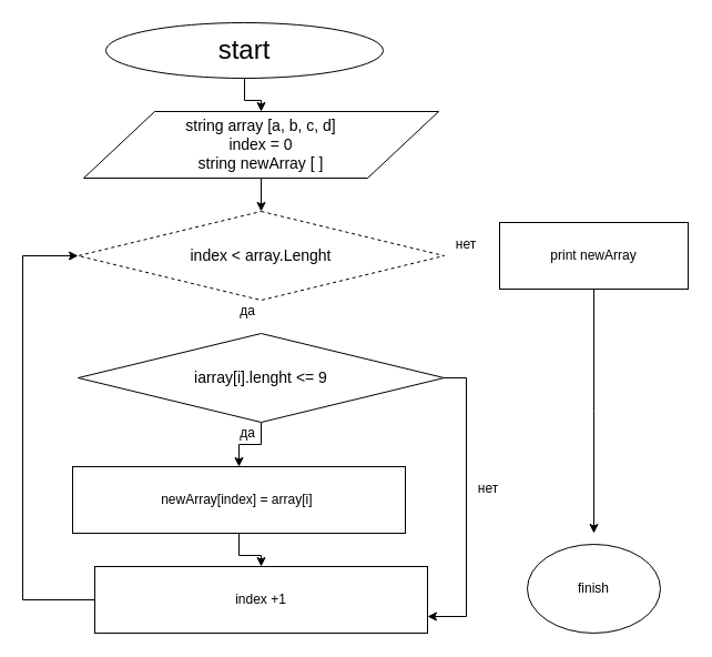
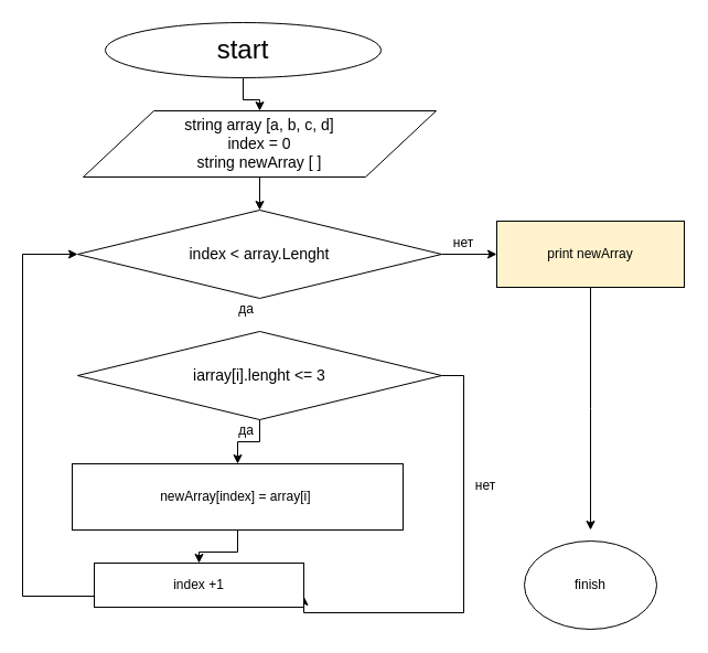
- <mxCell id="10" value="&lt;font style=&quot;font-size: 14px&quot;&gt;index &amp;lt; array.Lenght&lt;/font&gt;" style="rhombus;whiteSpace=wrap;html=1;dashed=1;" vertex="1" parent="1"><mxGeometry x="70" y="190" width="330" height="80" as="geometry" /></mxCell>
+ <mxCell id="10" value="&lt;font style=&quot;font-size: 14px&quot;&gt;index &amp;lt; array.Lenght&lt;/font&gt;" style="rhombus;whiteSpace=wrap;html=1;" vertex="1" parent="1"><mxGeometry x="70" y="190" width="330" height="80" as="geometry" /></mxCell>
+ <mxCell id="9" value="" style="edgeStyle=orthogonalEdgeStyle;rounded=0;orthogonalLoop=1;jettySize=auto;html=1;" edge="1" parent="1" source="10" target="16"><mxGeometry relative="1" as="geometry" /></mxCell>
- <mxCell id="16" value="print newArray" style="rounded=0;whiteSpace=wrap;html=1;" vertex="1" parent="1"><mxGeometry x="450" y="200" width="170" height="60" as="geometry" /></mxCell>
+ <mxCell id="16" value="print newArray" style="rounded=0;whiteSpace=wrap;html=1;fillColor=#fff2cc;" vertex="1" parent="1"><mxGeometry x="450" y="200" width="170" height="60" as="geometry" /></mxCell>
- <mxCell id="8" value="&lt;font style=&quot;font-size: 14px&quot;&gt;iarray[i].lenght &amp;lt;= 9&lt;/font&gt;" style="rhombus;whiteSpace=wrap;html=1;" vertex="1" parent="1"><mxGeometry x="70" y="300" width="330" height="80" as="geometry" /></mxCell>
+ <mxCell id="8" value="&lt;font style=&quot;font-size: 14px&quot;&gt;iarray[i].lenght &amp;lt;= 3&lt;/font&gt;" style="rhombus;whiteSpace=wrap;html=1;" vertex="1" parent="1"><mxGeometry x="70" y="300" width="330" height="80" as="geometry" /></mxCell>
- <mxCell id="14" value="index +1" style="rounded=0;whiteSpace=wrap;html=1;" vertex="1" parent="1"><mxGeometry x="85" y="510" width="300" height="60" as="geometry" /></mxCell>
+ <mxCell id="14" value="index +1" style="rounded=0;whiteSpace=wrap;html=1;" vertex="1" parent="1"><mxGeometry x="85" y="510" width="190" height="40" as="geometry" /></mxCell>
